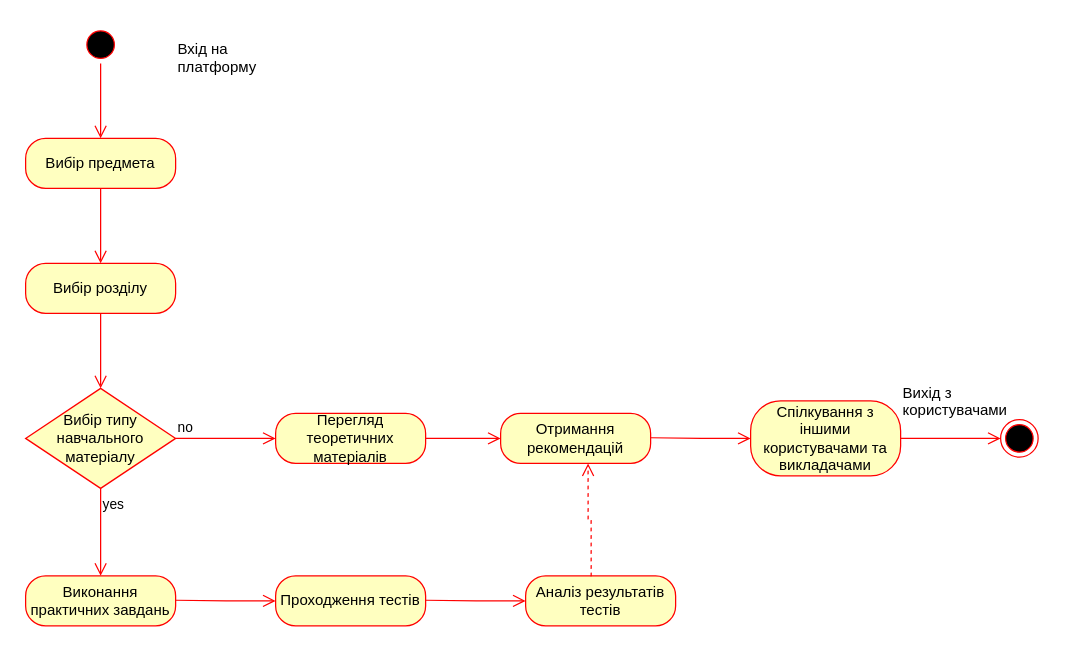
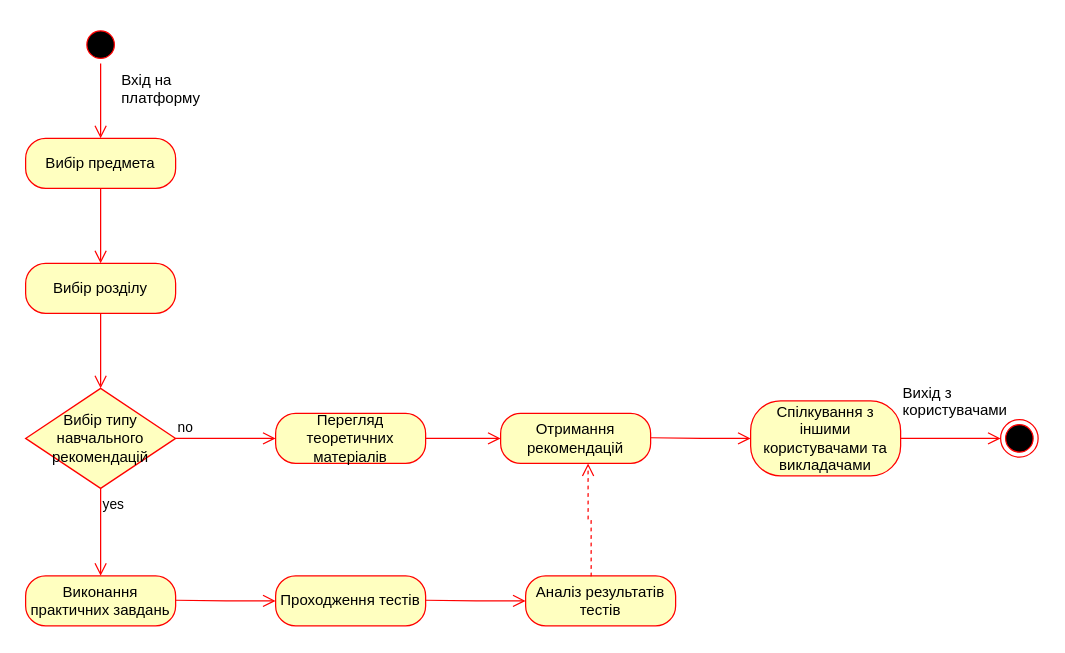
- <mxCell id="8" value="Вхід на платформу" style="text;whiteSpace=wrap;html=1;" parent="1" vertex="1"><mxGeometry x="140" y="25" width="80" height="40" as="geometry" /></mxCell>
+ <mxCell id="8" value="Вхід на платформу" style="text;whiteSpace=wrap;html=1;" parent="1" vertex="1"><mxGeometry x="95" y="50" width="80" height="40" as="geometry" /></mxCell>
- <mxCell id="19" value="Вибір типу навчального матеріалу" style="rhombus;whiteSpace=wrap;html=1;fontColor=#000000;fillColor=#ffffc0;strokeColor=#ff0000;" vertex="1" parent="1"><mxGeometry x="20" y="310" width="120" height="80" as="geometry" /></mxCell>
+ <mxCell id="19" value="Вибір типу навчального рекомендацій" style="rhombus;whiteSpace=wrap;html=1;fontColor=#000000;fillColor=#ffffc0;strokeColor=#ff0000;" vertex="1" parent="1"><mxGeometry x="20" y="310" width="120" height="80" as="geometry" /></mxCell>
